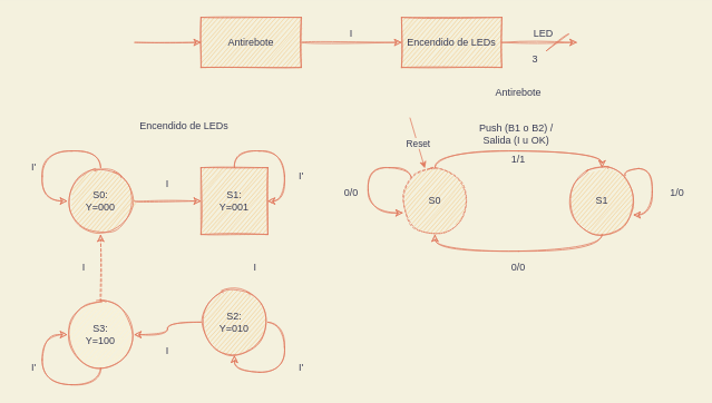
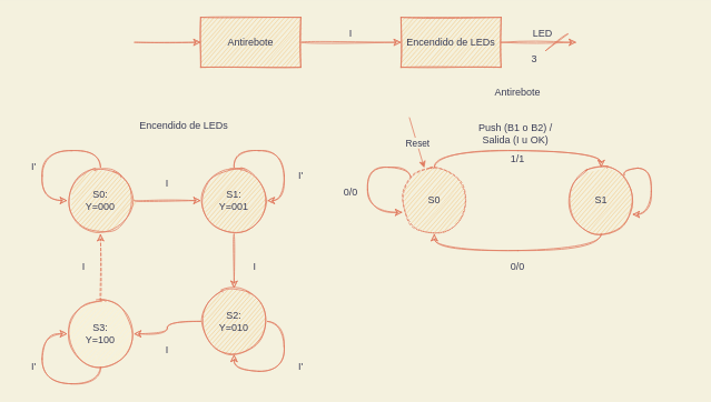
- <mxCell id="42" value="1/0" style="text;html=1;strokeColor=none;fillColor=none;align=center;verticalAlign=middle;whiteSpace=wrap;rounded=0;sketch=0;fontColor=#393C56;" vertex="1" parent="1"><mxGeometry x="790" y="220" width="40" height="20" as="geometry" /></mxCell>
- <mxCell id="13" value="&lt;span&gt;S1:&lt;/span&gt;&lt;br&gt;&lt;span&gt;Y=001&lt;/span&gt;" style="whiteSpace=wrap;html=1;aspect=fixed;strokeColor=#E07A5F;fillColor=#F2CC8F;fontColor=#393C56;sketch=1;rounded=0;" parent="1" vertex="1"><mxGeometry x="240" y="200" width="80" height="80" as="geometry" /></mxCell>
+ <mxCell id="13" value="&lt;span&gt;S1:&lt;/span&gt;&lt;br&gt;&lt;span&gt;Y=001&lt;/span&gt;" style="ellipse;whiteSpace=wrap;html=1;aspect=fixed;strokeColor=#E07A5F;fillColor=#F2CC8F;fontColor=#393C56;sketch=1;" parent="1" vertex="1"><mxGeometry x="240" y="200" width="80" height="80" as="geometry" /></mxCell>
+ <mxCell id="12" style="edgeStyle=orthogonalEdgeStyle;orthogonalLoop=1;jettySize=auto;html=1;entryX=0.5;entryY=0;entryDx=0;entryDy=0;strokeColor=#E07A5F;fillColor=#F2CC8F;fontColor=#393C56;labelBackgroundColor=#F4F1DE;sketch=1;curved=1;" parent="1" source="13" target="15" edge="1"><mxGeometry relative="1" as="geometry" /></mxCell>
